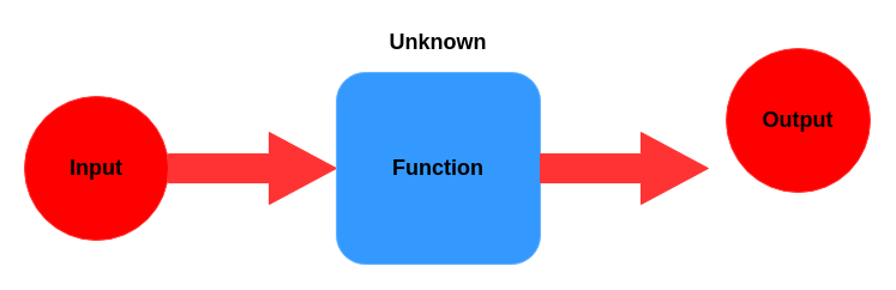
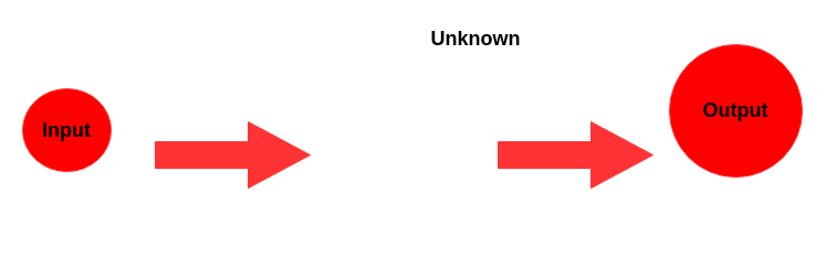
- <mxCell id="5" value="&lt;b&gt;Unknown&lt;/b&gt;" style="text;strokeColor=none;align=center;fillColor=none;html=1;verticalAlign=middle;whiteSpace=wrap;rounded=0;fontSize=18;" vertex="1" parent="1"><mxGeometry x="335" y="20" width="60" height="30" as="geometry" /></mxCell>
+ <mxCell id="5" value="&lt;b&gt;Unknown&lt;/b&gt;" style="text;strokeColor=none;align=center;fillColor=none;html=1;verticalAlign=middle;whiteSpace=wrap;rounded=0;fontSize=18;" vertex="1" parent="1"><mxGeometry x="400" y="20" width="60" height="30" as="geometry" /></mxCell>
- <mxCell id="2" value="&lt;b&gt;&lt;font style=&quot;font-size: 18px;&quot;&gt;Input&lt;/font&gt;&lt;/b&gt;" style="ellipse;whiteSpace=wrap;html=1;aspect=fixed;fillColor=#FF0000;strokeColor=#FF3333;" vertex="1" parent="1"><mxGeometry x="20" y="80" width="120" height="120" as="geometry" /></mxCell>
+ <mxCell id="2" value="&lt;b&gt;&lt;font style=&quot;font-size: 18px;&quot;&gt;Input&lt;/font&gt;&lt;/b&gt;" style="ellipse;whiteSpace=wrap;html=1;aspect=fixed;fillColor=#FF0000;strokeColor=#FF3333;" vertex="1" parent="1"><mxGeometry x="20" y="80" width="80" height="75" as="geometry" /></mxCell>
- <mxCell id="4" value="&lt;b&gt;Function&lt;/b&gt;" style="rounded=1;whiteSpace=wrap;html=1;fontSize=18;fillColor=#3399FF;strokeColor=#66B2FF;" vertex="1" parent="1"><mxGeometry x="280" y="60" width="170" height="160" as="geometry" /></mxCell>
